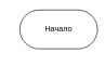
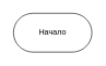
- <mxCell id="2" value="Начало" style="rounded=1;whiteSpace=wrap;html=1;arcSize=50;" vertex="1" parent="1"><mxGeometry x="30" y="15" width="120" height="60" as="geometry" /></mxCell>
+ <mxCell id="2" value="Начало" style="rounded=1;whiteSpace=wrap;html=1;arcSize=50;" vertex="1" parent="1"><mxGeometry x="20" y="20" width="120" height="60" as="geometry" /></mxCell>
